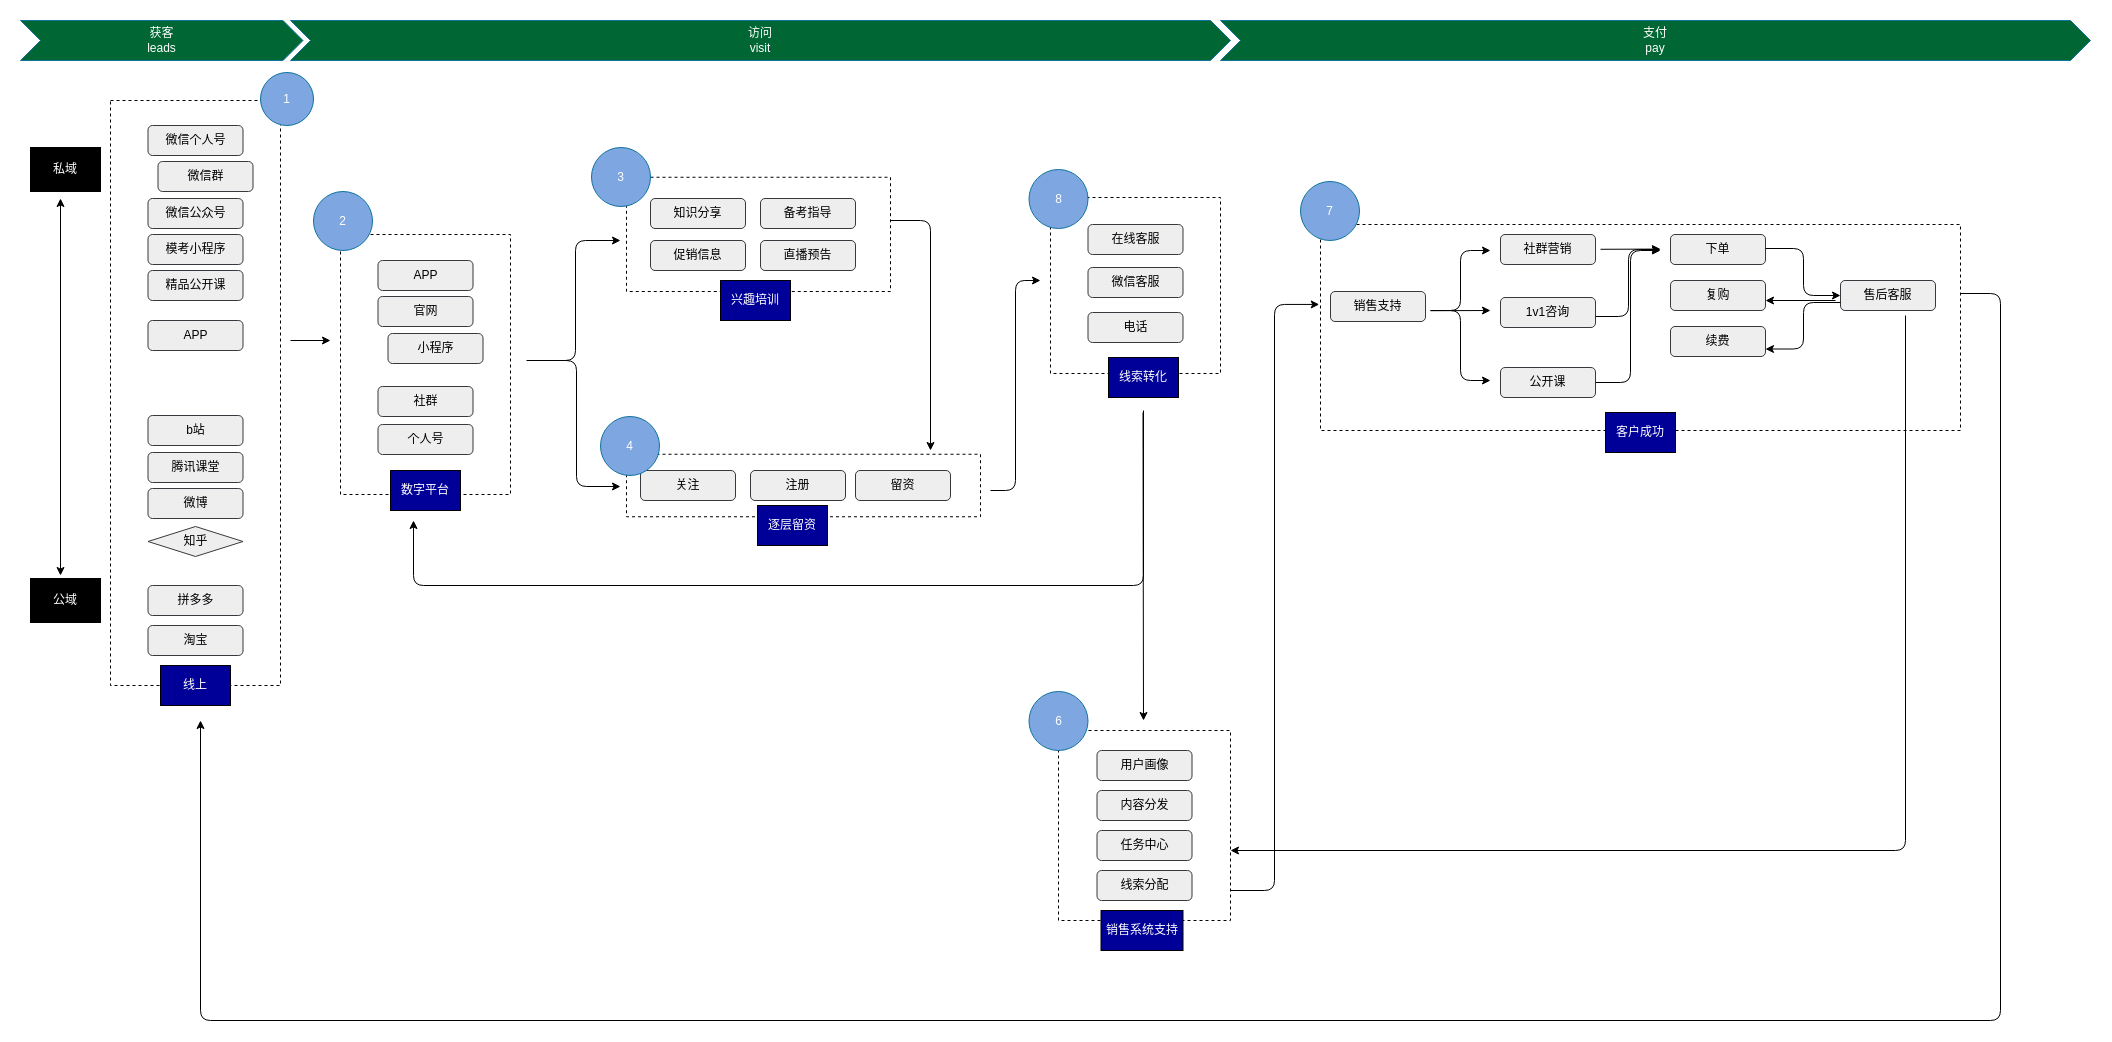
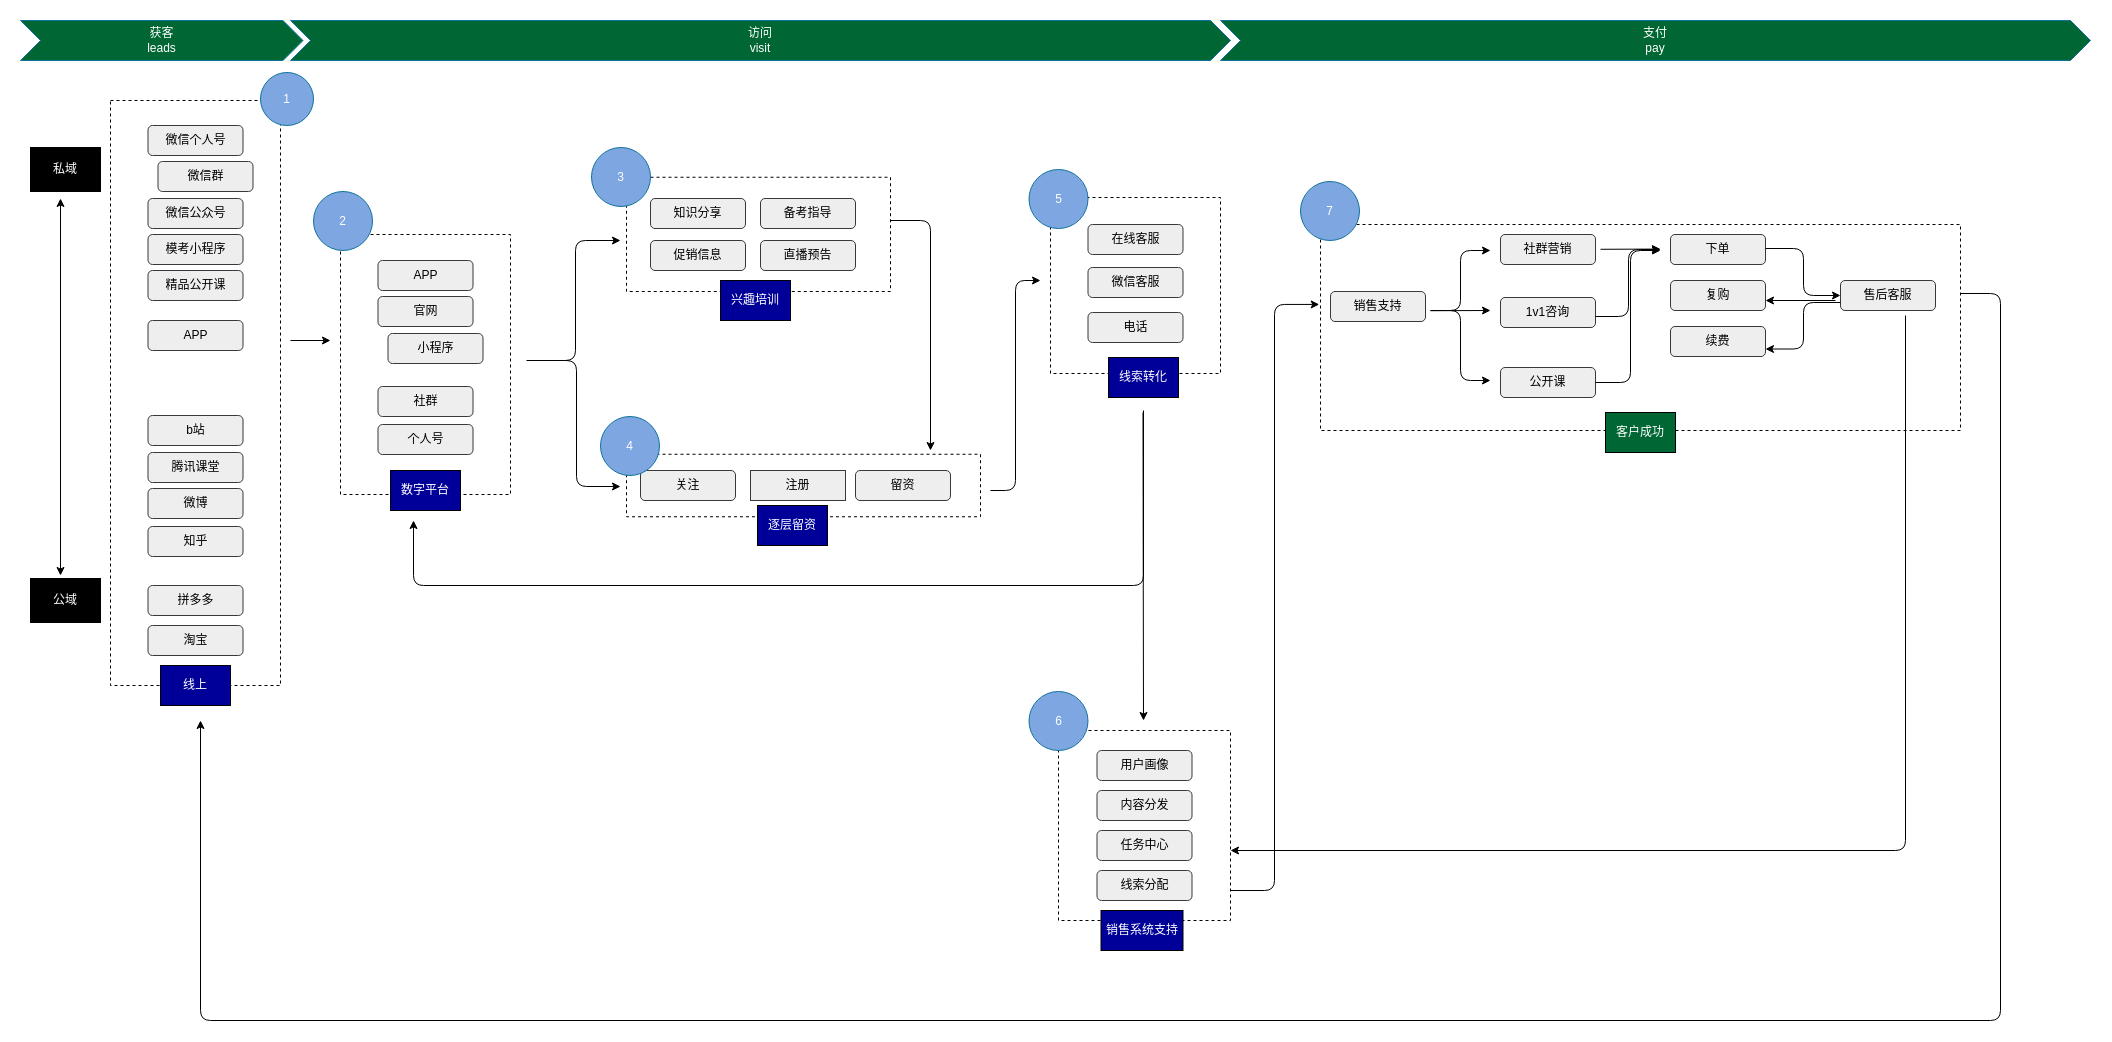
- <mxCell id="84" value="&lt;font color=&quot;#ffffff&quot;&gt;8&lt;/font&gt;" style="ellipse;whiteSpace=wrap;html=1;aspect=fixed;strokeColor=#10739E;fillColor=#7EA6E0;" parent="1" vertex="1"><mxGeometry x="1028.5" y="169" width="59" height="59" as="geometry" /></mxCell>
+ <mxCell id="84" value="&lt;font color=&quot;#ffffff&quot;&gt;5&lt;/font&gt;" style="ellipse;whiteSpace=wrap;html=1;aspect=fixed;strokeColor=#10739E;fillColor=#7EA6E0;" parent="1" vertex="1"><mxGeometry x="1028.5" y="169" width="59" height="59" as="geometry" /></mxCell>
- <mxCell id="76" value="客户成功" style="rounded=0;whiteSpace=wrap;html=1;fontColor=#ffffff;fillColor=#000099;" parent="1" vertex="1"><mxGeometry x="1605" y="412" width="70" height="40" as="geometry" /></mxCell>
+ <mxCell id="76" value="客户成功" style="rounded=0;whiteSpace=wrap;html=1;fontColor=#ffffff;fillColor=#006633;" parent="1" vertex="1"><mxGeometry x="1605" y="412" width="70" height="40" as="geometry" /></mxCell>
- <mxCell id="38" value="注册" style="rounded=1;whiteSpace=wrap;html=1;strokeColor=#36393d;fillColor=#eeeeee;" parent="1" vertex="1"><mxGeometry x="750" y="470" width="95" height="30" as="geometry" /></mxCell>
+ <mxCell id="38" value="注册" style="whiteSpace=wrap;html=1;strokeColor=#36393d;fillColor=#eeeeee;rounded=0;" parent="1" vertex="1"><mxGeometry x="750" y="470" width="95" height="30" as="geometry" /></mxCell>
- <mxCell id="15" value="知乎" style="rhombus;whiteSpace=wrap;html=1;strokeColor=#36393d;fillColor=#eeeeee;" parent="1" vertex="1"><mxGeometry x="147.5" y="526" width="95" height="30" as="geometry" /></mxCell>
+ <mxCell id="15" value="知乎" style="rounded=1;whiteSpace=wrap;html=1;strokeColor=#36393d;fillColor=#eeeeee;" parent="1" vertex="1"><mxGeometry x="147.5" y="526" width="95" height="30" as="geometry" /></mxCell>
